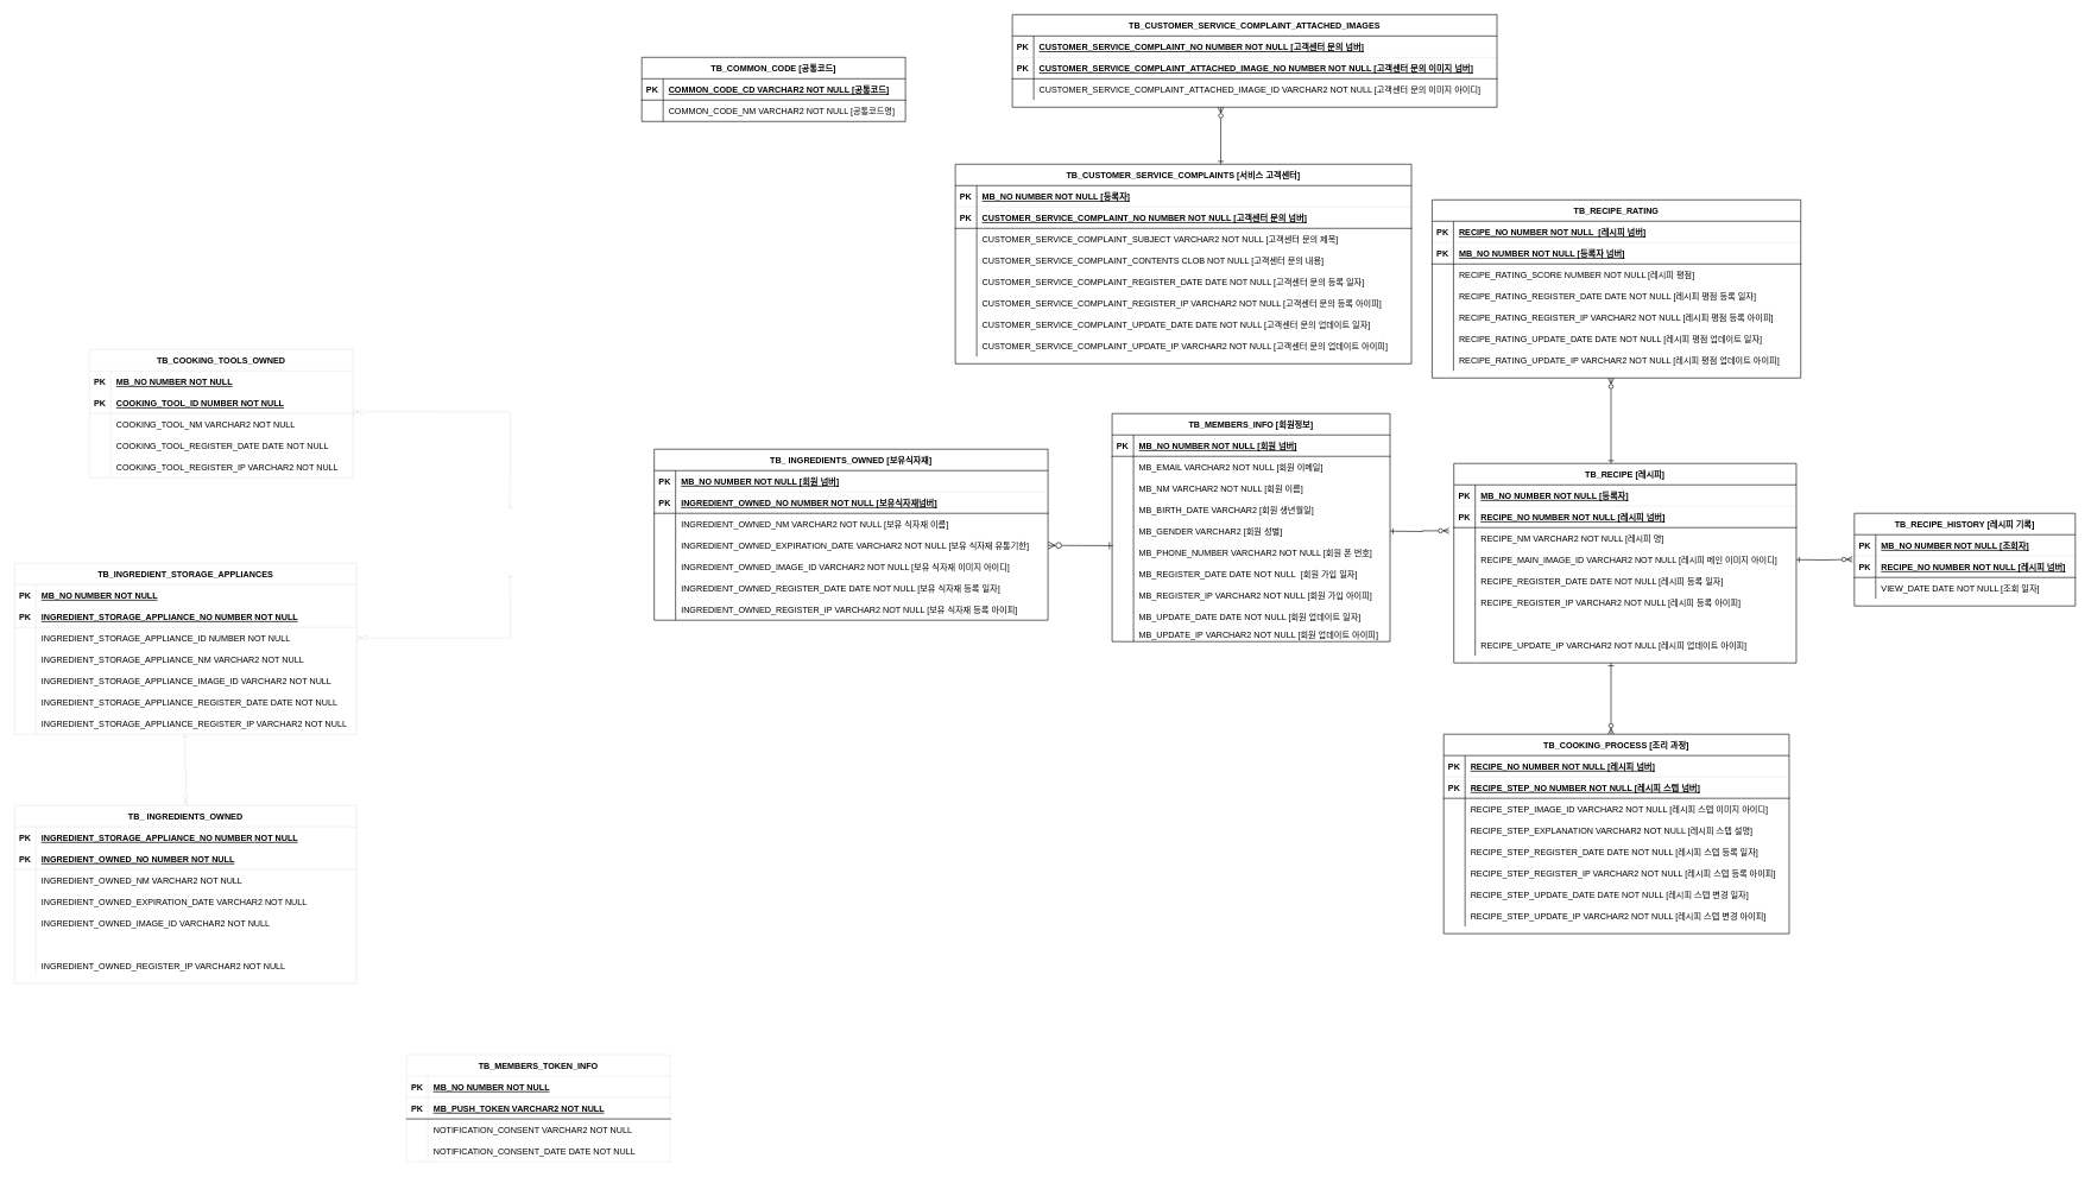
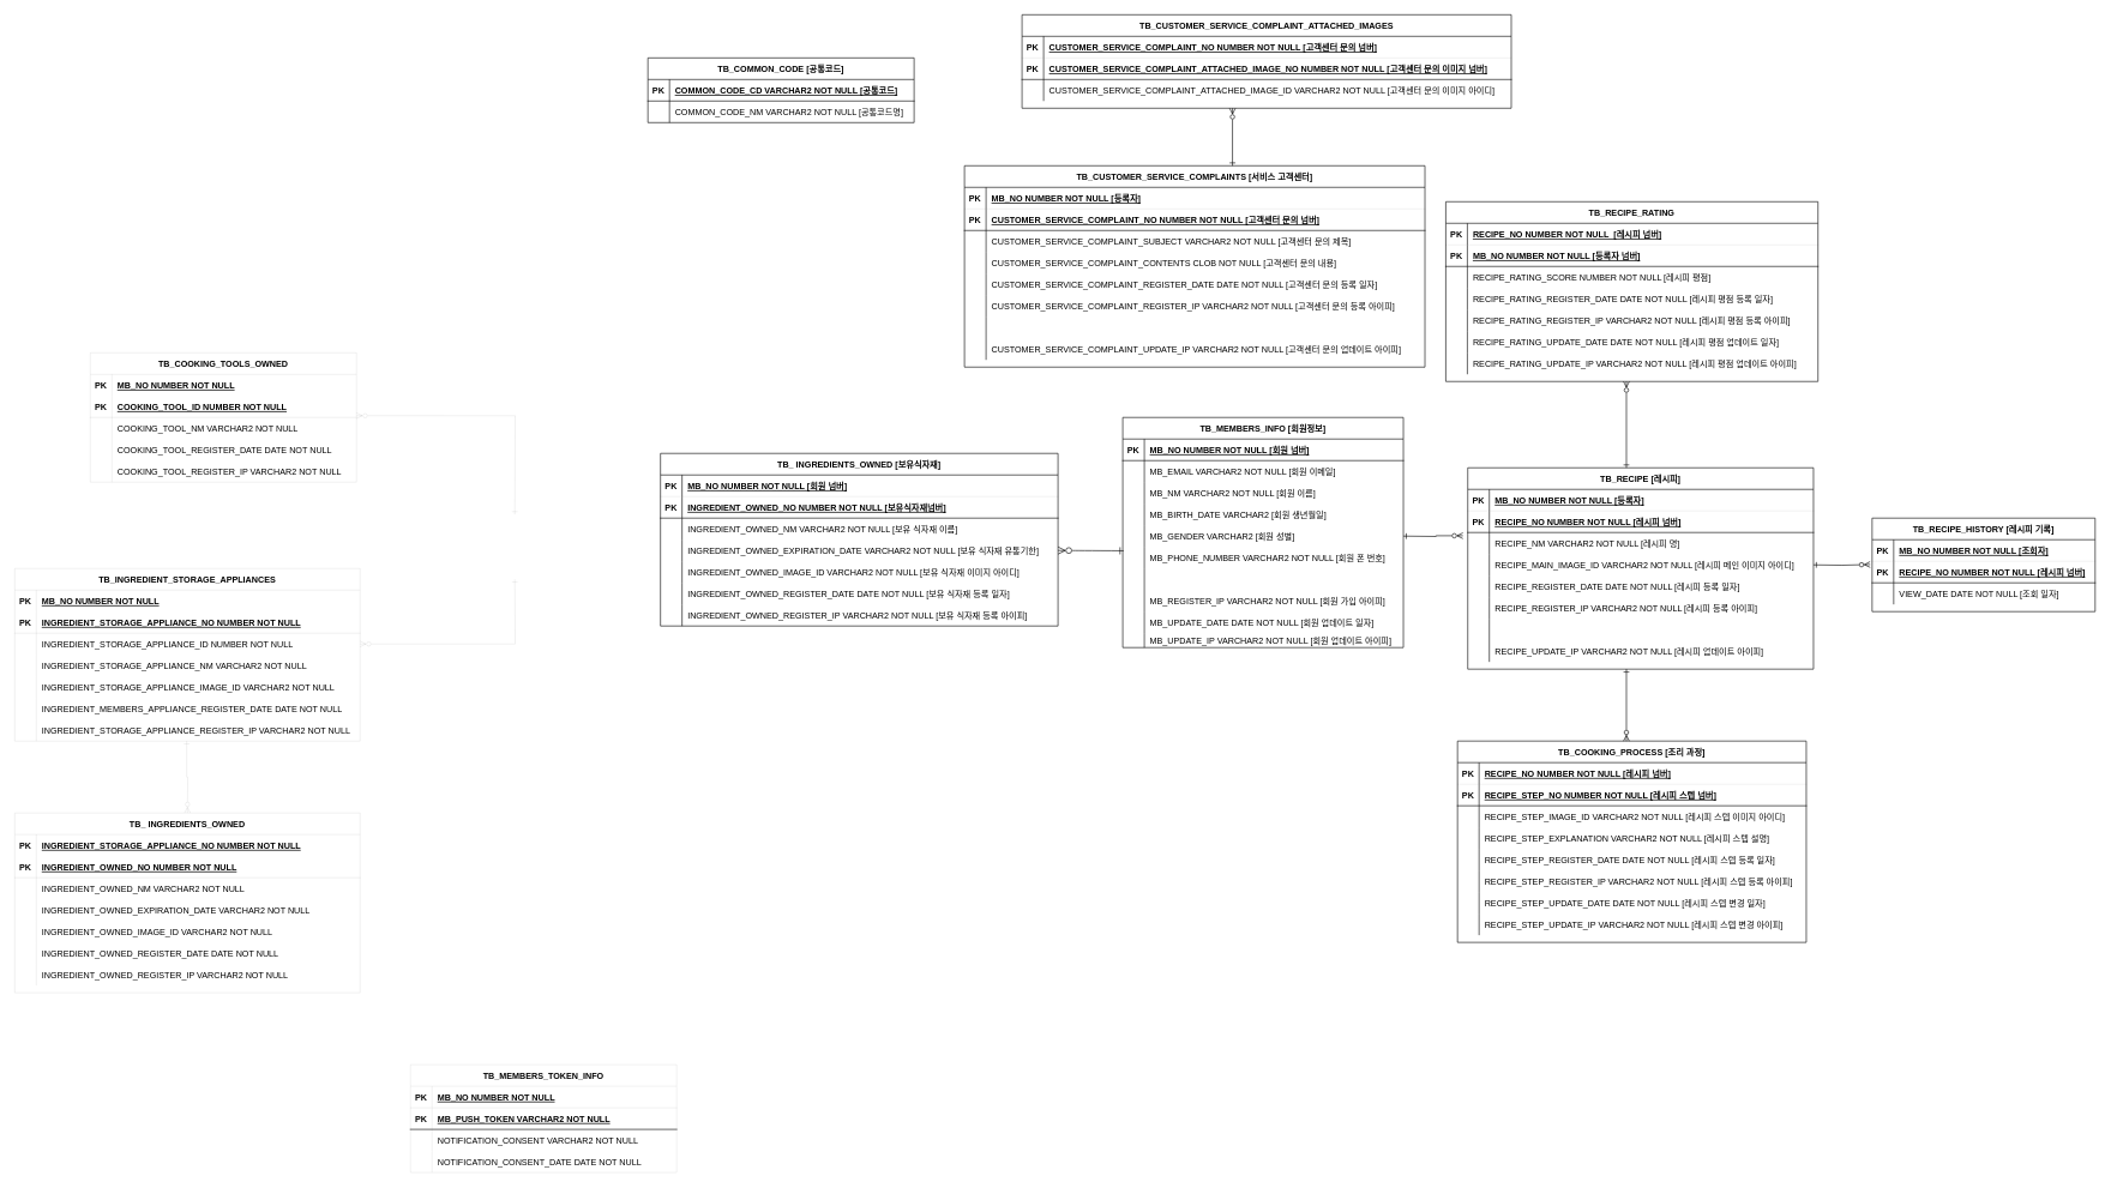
- <mxCell id="104" value="CUSTOMER_SERVICE_COMPLAINT_UPDATE_DATE DATE NOT NULL [고객센터 문의 업데이트 일자]" style="shape=partialRectangle;overflow=hidden;connectable=0;fillColor=none;top=0;left=0;bottom=0;right=0;align=left;spacingLeft=6;" parent="102" vertex="1"><mxGeometry x="30" width="610" height="30" as="geometry"><mxRectangle width="610" height="30" as="alternateBounds" /></mxGeometry></mxCell>
- <mxCell id="250" value="MB_REGISTER_DATE DATE NOT NULL  [회원 가입 일자]" style="shape=partialRectangle;overflow=hidden;connectable=0;fillColor=none;top=0;left=0;bottom=0;right=0;align=left;spacingLeft=6;" parent="248" vertex="1"><mxGeometry x="30" width="360" height="30" as="geometry"><mxRectangle width="360" height="30" as="alternateBounds" /></mxGeometry></mxCell>
- <mxCell id="126" value="INGREDIENT_STORAGE_APPLIANCE_REGISTER_DATE DATE NOT NULL" style="shape=partialRectangle;overflow=hidden;connectable=0;fillColor=none;top=0;left=0;bottom=0;right=0;align=left;spacingLeft=6;enumerate=0;opacity=10;" parent="124" vertex="1"><mxGeometry x="30" width="450" height="30" as="geometry"><mxRectangle width="450" height="30" as="alternateBounds" /></mxGeometry></mxCell>
+ <mxCell id="126" value="INGREDIENT_MEMBERS_APPLIANCE_REGISTER_DATE DATE NOT NULL" style="shape=partialRectangle;overflow=hidden;connectable=0;fillColor=none;top=0;left=0;bottom=0;right=0;align=left;spacingLeft=6;enumerate=0;opacity=10;" parent="124" vertex="1"><mxGeometry x="30" width="450" height="30" as="geometry"><mxRectangle width="450" height="30" as="alternateBounds" /></mxGeometry></mxCell>
+ <mxCell id="163" value="INGREDIENT_OWNED_REGISTER_DATE DATE NOT NULL" style="shape=partialRectangle;overflow=hidden;connectable=0;fillColor=none;top=0;left=0;bottom=0;right=0;align=left;spacingLeft=6;enumerate=0;opacity=10;" parent="161" vertex="1"><mxGeometry x="30" width="450" height="30" as="geometry"><mxRectangle width="450" height="30" as="alternateBounds" /></mxGeometry></mxCell>
